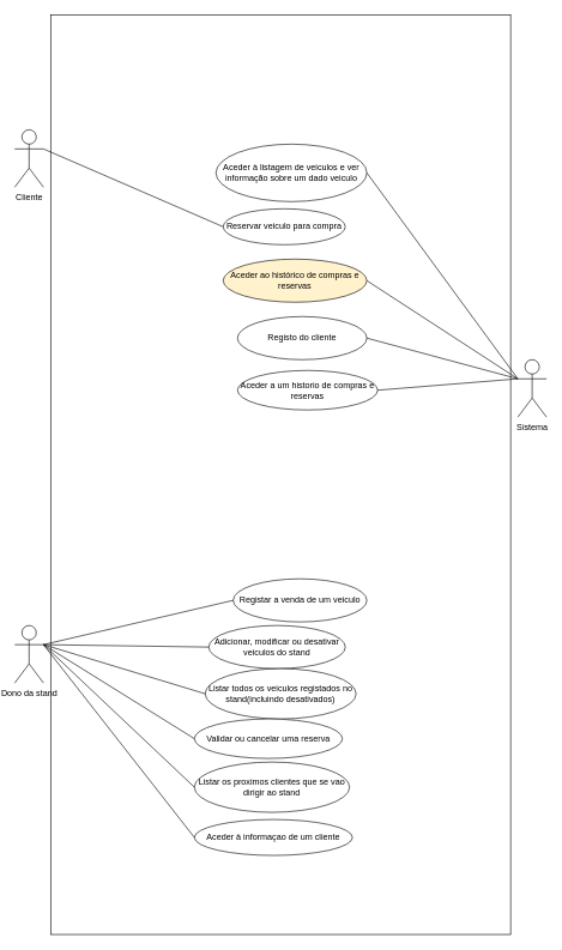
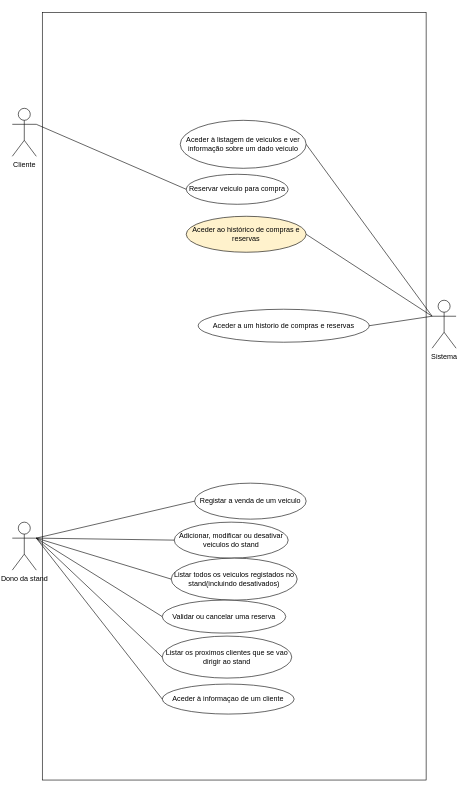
- <mxCell id="23" value="Registo do cliente" style="ellipse;whiteSpace=wrap;html=1;" vertex="1" parent="1"><mxGeometry x="330" y="440" width="180" height="60" as="geometry" /></mxCell>
- <mxCell id="24" value="" style="endArrow=none;html=1;rounded=0;exitX=1;exitY=0.5;exitDx=0;exitDy=0;entryX=0;entryY=0.333;entryDx=0;entryDy=0;entryPerimeter=0;" edge="1" parent="1" source="23" target="22"><mxGeometry width="50" height="50" relative="1" as="geometry"><mxPoint x="500" y="530" as="sourcePoint" /><mxPoint x="550" y="480" as="targetPoint" /></mxGeometry></mxCell>
- <mxCell id="26" value="Aceder a um historio de compras e reservas" style="ellipse;whiteSpace=wrap;html=1;" vertex="1" parent="1"><mxGeometry x="330" y="515" width="195" height="55" as="geometry" /></mxCell>
+ <mxCell id="26" value="Aceder a um historio de compras e reservas" style="ellipse;whiteSpace=wrap;html=1;" vertex="1" parent="1"><mxGeometry x="330" y="515" width="285" height="55" as="geometry" /></mxCell>
